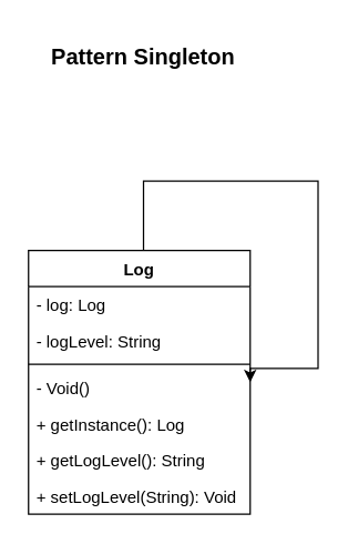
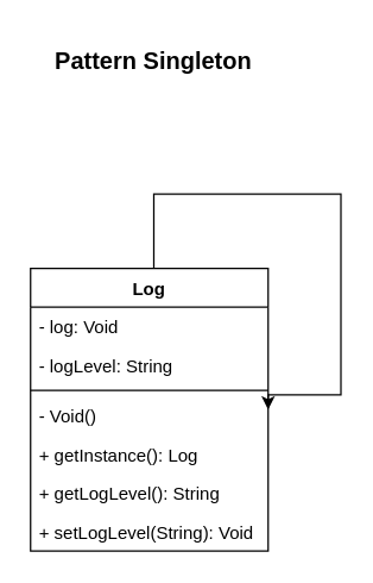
- <mxCell id="4" value="- log: Log" style="text;strokeColor=none;fillColor=none;align=left;verticalAlign=top;spacingLeft=4;spacingRight=4;overflow=hidden;rotatable=0;points=[[0,0.5],[1,0.5]];portConstraint=eastwest;" vertex="1" parent="3"><mxGeometry y="26" width="160" height="26" as="geometry" /></mxCell>
+ <mxCell id="4" value="- log: Void" style="text;strokeColor=none;fillColor=none;align=left;verticalAlign=top;spacingLeft=4;spacingRight=4;overflow=hidden;rotatable=0;points=[[0,0.5],[1,0.5]];portConstraint=eastwest;" vertex="1" parent="3"><mxGeometry y="26" width="160" height="26" as="geometry" /></mxCell>
